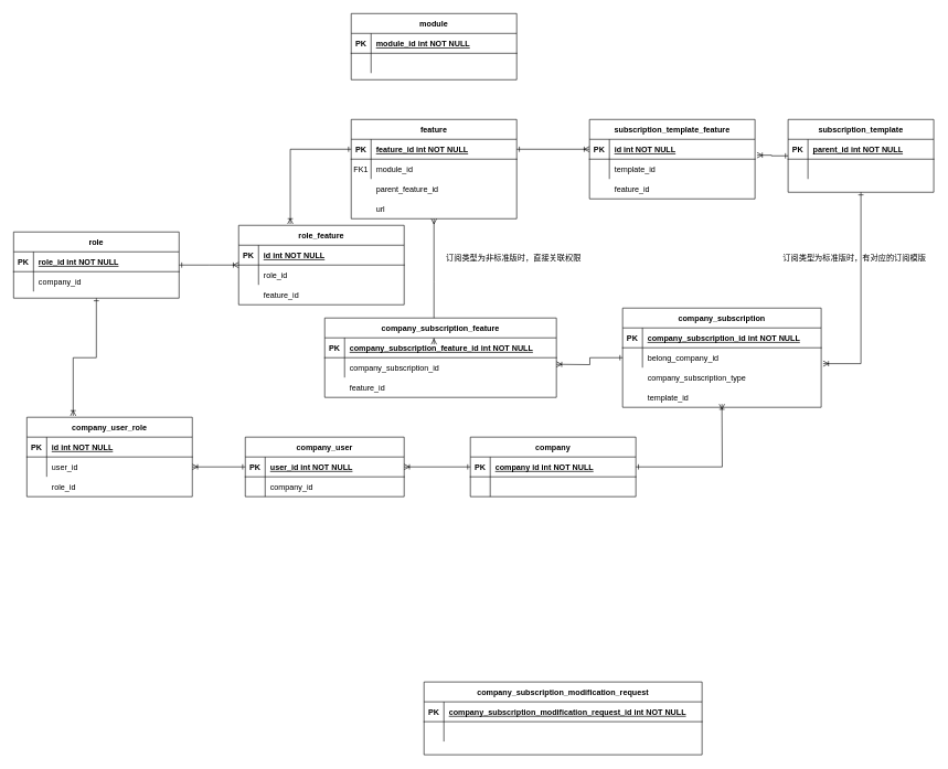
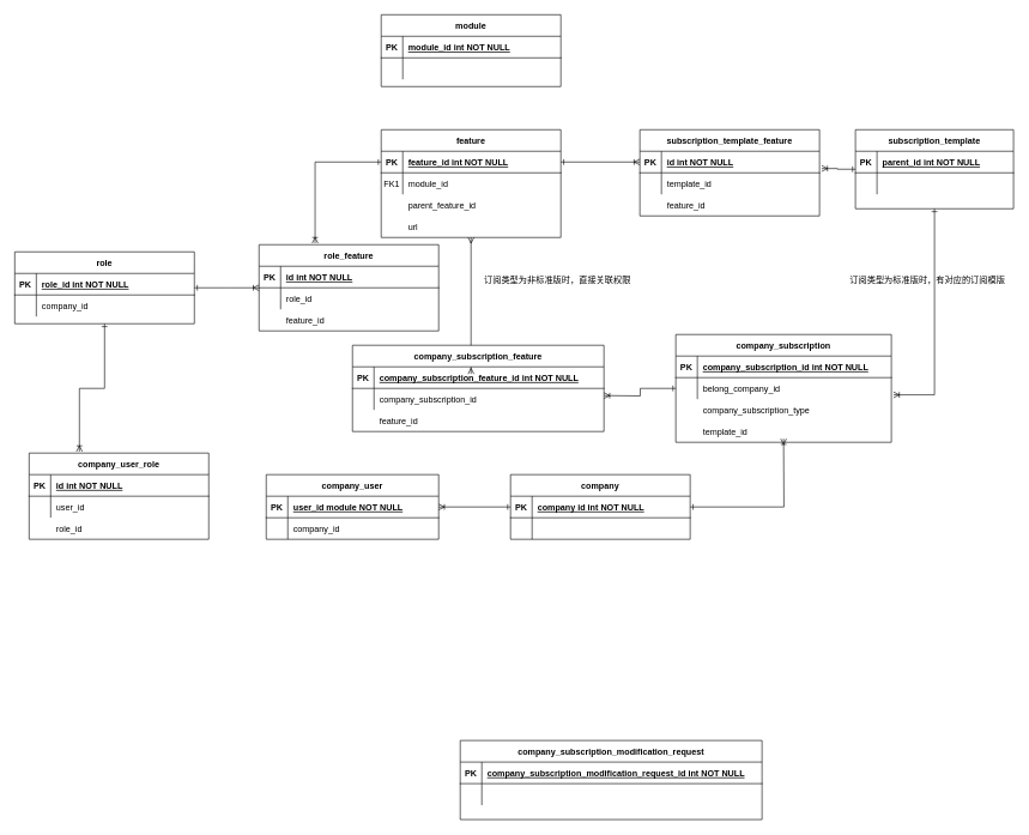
- <mxCell id="69" style="edgeStyle=orthogonalEdgeStyle;rounded=0;orthogonalLoop=1;jettySize=auto;html=1;entryX=1;entryY=0.5;entryDx=0;entryDy=0;endArrow=ERoneToMany;fontSize=12;startArrow=ERone;endFill=1;startFill=0;" edge="1" parent="1" source="70" target="84"><mxGeometry relative="1" as="geometry" /></mxCell>
- <mxCell id="73" value="user_id int NOT NULL " style="shape=partialRectangle;overflow=hidden;connectable=1;fillColor=none;top=0;left=0;bottom=0;right=0;align=left;spacingLeft=6;fontStyle=5;movable=1;resizable=1;rotatable=1;deletable=1;editable=1;" vertex="1" parent="71"><mxGeometry x="30" width="210" height="30" as="geometry"><mxRectangle width="210" height="30" as="alternateBounds" /></mxGeometry></mxCell>
+ <mxCell id="73" value="user_id module NOT NULL " style="shape=partialRectangle;overflow=hidden;connectable=1;fillColor=none;top=0;left=0;bottom=0;right=0;align=left;spacingLeft=6;fontStyle=5;movable=1;resizable=1;rotatable=1;deletable=1;editable=1;" vertex="1" parent="71"><mxGeometry x="30" width="210" height="30" as="geometry"><mxRectangle width="210" height="30" as="alternateBounds" /></mxGeometry></mxCell>
